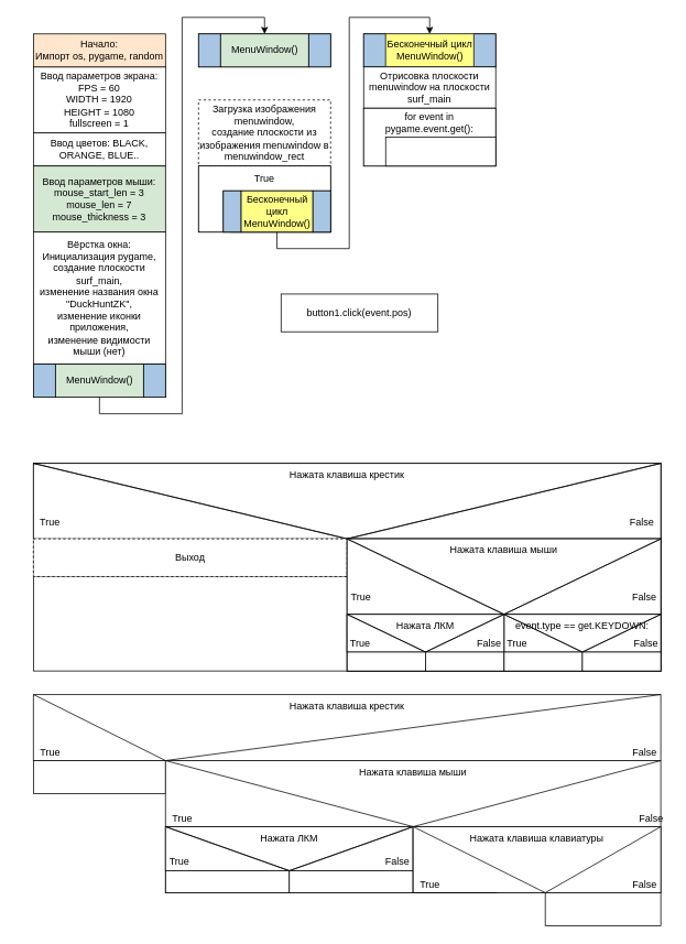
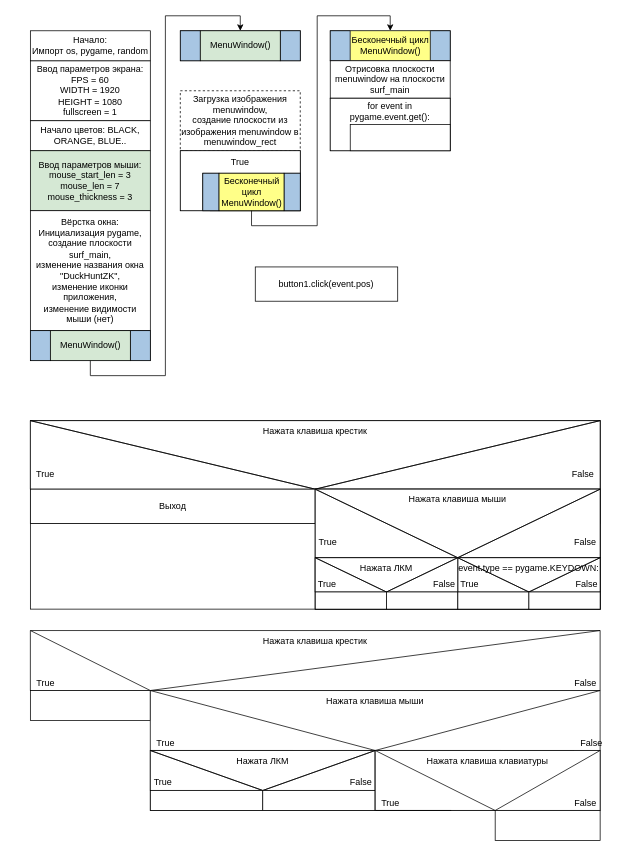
- <mxCell id="7" value="Начало:&lt;br&gt;Импорт os, pygame, random" style="rounded=0;whiteSpace=wrap;html=1;fillColor=#ffe6cc;strokeColor=#000000;" vertex="1" parent="1"><mxGeometry x="40" y="40" width="160" height="40" as="geometry" /></mxCell>
+ <mxCell id="7" value="Начало:&lt;br&gt;Импорт os, pygame, random" style="rounded=0;whiteSpace=wrap;html=1;fillColor=#ffffff;strokeColor=#000000;" vertex="1" parent="1"><mxGeometry x="40" y="40" width="160" height="40" as="geometry" /></mxCell>
- <mxCell id="4" value="&lt;div style=&quot;white-space: normal&quot;&gt;Ввод цветов: BLACK, ORANGE, BLUE..&lt;/div&gt;" style="rounded=0;whiteSpace=wrap;html=1;" parent="1" vertex="1"><mxGeometry x="40" y="160" width="160" height="40" as="geometry" /></mxCell>
+ <mxCell id="4" value="&lt;div style=&quot;white-space: normal&quot;&gt;Начало цветов: BLACK, ORANGE, BLUE..&lt;/div&gt;" style="rounded=0;whiteSpace=wrap;html=1;" parent="1" vertex="1"><mxGeometry x="40" y="160" width="160" height="40" as="geometry" /></mxCell>
- <mxCell id="66" value="Выход" style="rounded=0;whiteSpace=wrap;html=1;fillColor=#ffffff;dashed=1;" vertex="1" parent="49"><mxGeometry y="91.427" width="380" height="45.713" as="geometry" /></mxCell>
+ <mxCell id="66" value="Выход" style="rounded=0;whiteSpace=wrap;html=1;fillColor=#ffffff;" vertex="1" parent="49"><mxGeometry y="91.427" width="380" height="45.713" as="geometry" /></mxCell>
- <mxCell id="95" value="event.type == get.KEYDOWN:" style="group;fillColor=#ffffff;" vertex="1" connectable="0" parent="94"><mxGeometry width="190" height="45.714" as="geometry" /></mxCell>
+ <mxCell id="95" value="event.type == pygame.KEYDOWN:" style="group;fillColor=#ffffff;" vertex="1" connectable="0" parent="94"><mxGeometry width="190" height="45.714" as="geometry" /></mxCell>
